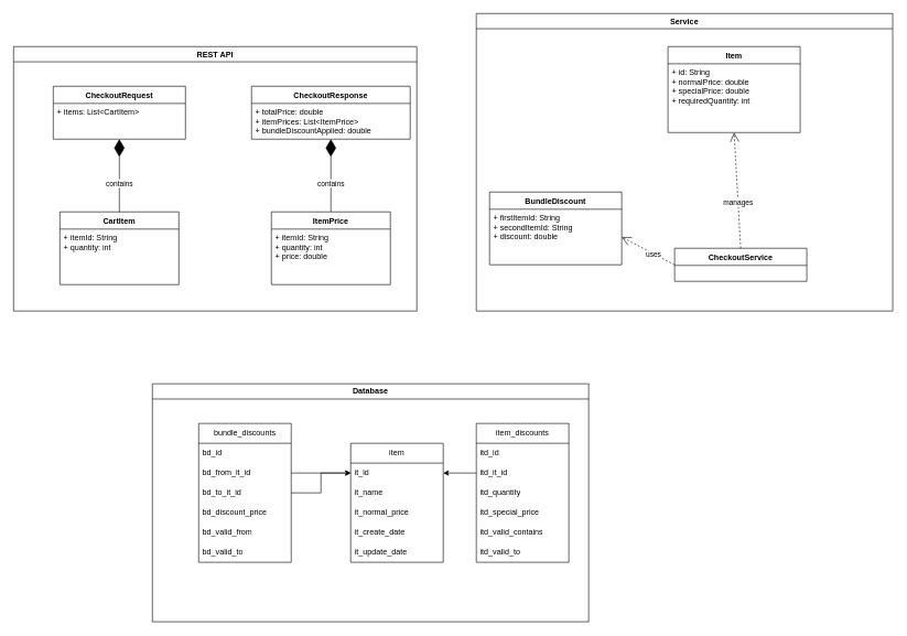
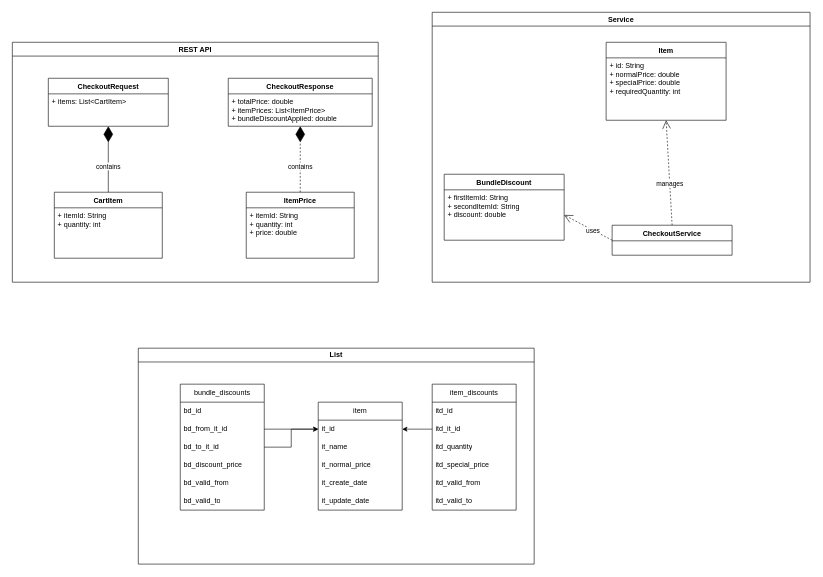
- <mxCell id="13" value="" style="endArrow=diamondThin;endFill=1;endSize=24;html=1;exitX=0.5;exitY=0;exitDx=0;exitDy=0;entryX=0.5;entryY=1;entryDx=0;entryDy=0;" parent="2" source="11" target="5" edge="1"><mxGeometry width="160" relative="1" as="geometry" /></mxCell>
+ <mxCell id="13" value="" style="endArrow=diamondThin;endFill=1;endSize=24;html=1;exitX=0.5;exitY=0;exitDx=0;exitDy=0;entryX=0.5;entryY=1;entryDx=0;entryDy=0;dashed=1;" parent="2" source="11" target="5" edge="1"><mxGeometry width="160" relative="1" as="geometry" /></mxCell>
- <mxCell id="25" value="Database" style="swimlane;whiteSpace=wrap;html=1;" vertex="1" parent="1"><mxGeometry x="230" y="580" width="660" height="360" as="geometry" /></mxCell>
+ <mxCell id="25" value="List" style="swimlane;whiteSpace=wrap;html=1;" vertex="1" parent="1"><mxGeometry x="230" y="580" width="660" height="360" as="geometry" /></mxCell>
- <mxCell id="37" value="itd_valid_contains" style="text;strokeColor=none;fillColor=none;align=left;verticalAlign=middle;spacingLeft=4;spacingRight=4;overflow=hidden;points=[[0,0.5],[1,0.5]];portConstraint=eastwest;rotatable=0;whiteSpace=wrap;html=1;" vertex="1" parent="32"><mxGeometry y="150" width="140" height="30" as="geometry" /></mxCell>
+ <mxCell id="37" value="itd_valid_from" style="text;strokeColor=none;fillColor=none;align=left;verticalAlign=middle;spacingLeft=4;spacingRight=4;overflow=hidden;points=[[0,0.5],[1,0.5]];portConstraint=eastwest;rotatable=0;whiteSpace=wrap;html=1;" vertex="1" parent="32"><mxGeometry y="150" width="140" height="30" as="geometry" /></mxCell>
